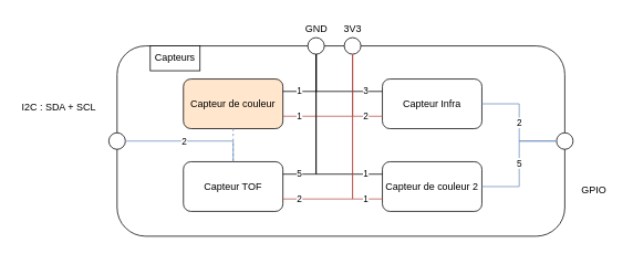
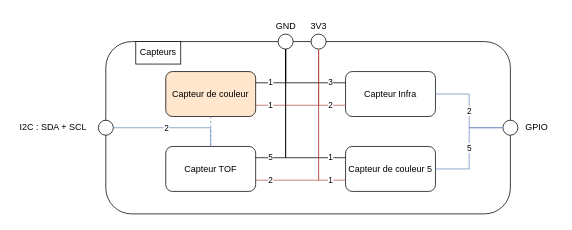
- <mxCell id="12" value="I2C : SDA + SCL" style="text;html=1;strokeColor=none;fillColor=none;align=center;verticalAlign=middle;whiteSpace=wrap;rounded=0;" parent="1" vertex="1"><mxGeometry x="20" y="115" width="100" height="30" as="geometry" /></mxCell>
+ <mxCell id="12" value="I2C : SDA + SCL" style="text;html=1;strokeColor=none;fillColor=none;align=center;verticalAlign=middle;whiteSpace=wrap;rounded=0;" parent="1" vertex="1"><mxGeometry x="20" y="155" width="100" height="30" as="geometry" /></mxCell>
- <mxCell id="7" value="Capteur de couleur 2" style="rounded=1;whiteSpace=wrap;html=1;" parent="1" vertex="1"><mxGeometry x="460" y="195" width="120" height="60" as="geometry" /></mxCell>
+ <mxCell id="7" value="Capteur de couleur 5" style="rounded=1;whiteSpace=wrap;html=1;" parent="1" vertex="1"><mxGeometry x="460" y="195" width="120" height="60" as="geometry" /></mxCell>
- <mxCell id="22" value="GPIO" style="text;html=1;align=center;verticalAlign=middle;resizable=0;points=[];autosize=1;strokeColor=none;fillColor=none;" parent="1" vertex="1"><mxGeometry x="690" y="215" width="50" height="30" as="geometry" /></mxCell>
+ <mxCell id="22" value="GPIO" style="text;html=1;align=center;verticalAlign=middle;resizable=0;points=[];autosize=1;strokeColor=none;fillColor=none;" parent="1" vertex="1"><mxGeometry x="690" y="155" width="50" height="30" as="geometry" /></mxCell>
